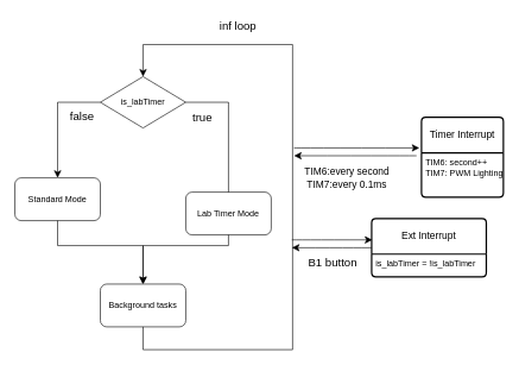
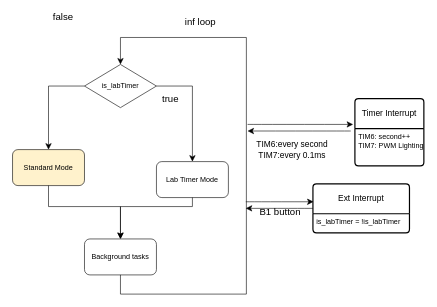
- <mxCell id="8" value="false" style="text;html=1;align=center;verticalAlign=middle;resizable=0;points=[];autosize=1;strokeColor=none;fillColor=none;fontSize=16;" parent="1" vertex="1"><mxGeometry x="88" y="146" width="52" height="31" as="geometry" /></mxCell>
+ <mxCell id="8" value="false" style="text;html=1;align=center;verticalAlign=middle;resizable=0;points=[];autosize=1;strokeColor=none;fillColor=none;fontSize=16;" parent="1" vertex="1"><mxGeometry x="78" y="11" width="52" height="31" as="geometry" /></mxCell>
- <mxCell id="6" value="" style="edgeStyle=segmentEdgeStyle;endArrow=none;html=1;curved=0;rounded=0;endSize=8;startSize=8;fontSize=12;exitX=1;exitY=0.5;exitDx=0;exitDy=0;entryX=0.5;entryY=0;entryDx=0;entryDy=0;" parent="1" source="2" target="4" edge="1"><mxGeometry width="50" height="50" relative="1" as="geometry"><mxPoint x="272" y="146" as="sourcePoint" /><mxPoint x="322" y="96" as="targetPoint" /></mxGeometry></mxCell>
+ <mxCell id="6" value="" style="edgeStyle=segmentEdgeStyle;endArrow=classic;html=1;curved=0;rounded=0;endSize=8;startSize=8;fontSize=12;exitX=1;exitY=0.5;exitDx=0;exitDy=0;entryX=0.5;entryY=0;entryDx=0;entryDy=0;" parent="1" source="2" target="4" edge="1"><mxGeometry width="50" height="50" relative="1" as="geometry"><mxPoint x="272" y="146" as="sourcePoint" /><mxPoint x="322" y="96" as="targetPoint" /></mxGeometry></mxCell>
- <mxCell id="3" value="Standard Mode" style="rounded=1;whiteSpace=wrap;html=1;" parent="1" vertex="1"><mxGeometry y="249" width="120" height="60" as="geometry" x="20" /></mxCell>
+ <mxCell id="3" value="Standard Mode" style="rounded=1;whiteSpace=wrap;html=1;fillColor=#fff2cc;" parent="1" vertex="1"><mxGeometry y="249" width="120" height="60" as="geometry" x="20" /></mxCell>
- <mxCell id="20" value="B1 button" style="text;html=1;align=center;verticalAlign=middle;resizable=0;points=[];autosize=1;strokeColor=none;fillColor=none;fontSize=16;" parent="1" vertex="1"><mxGeometry x="422" y="352" width="87" height="31" as="geometry" /></mxCell>
+ <mxCell id="20" value="B1 button" style="text;html=1;align=center;verticalAlign=middle;resizable=0;points=[];autosize=1;strokeColor=none;fillColor=none;fontSize=16;" parent="1" vertex="1"><mxGeometry x="422" y="337" width="87" height="31" as="geometry" /></mxCell>
